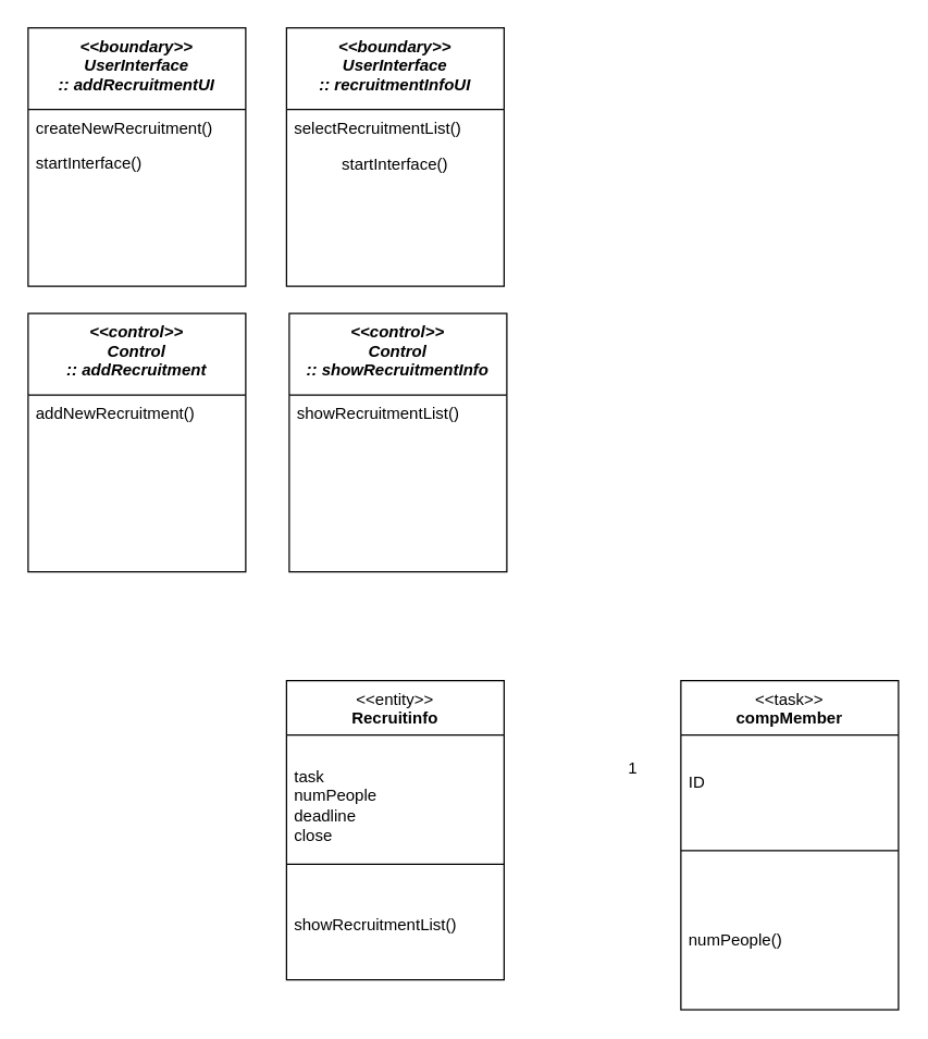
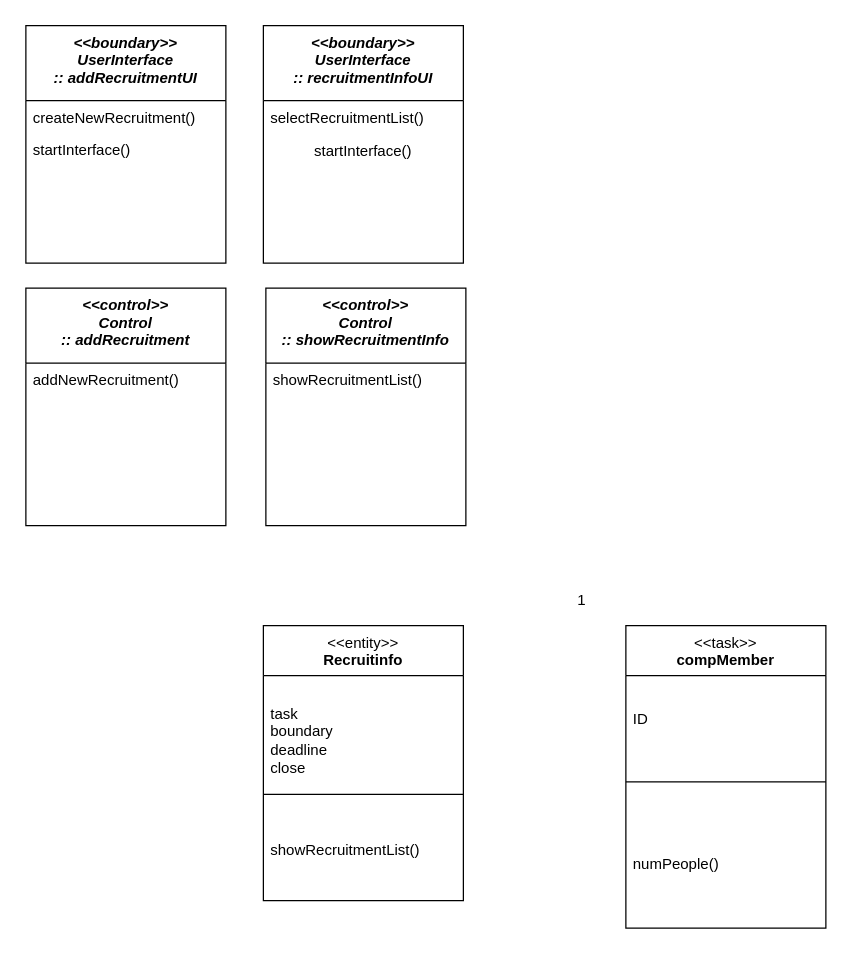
- <mxCell id="20" value="1" style="text;html=1;strokeColor=none;fillColor=none;align=center;verticalAlign=middle;whiteSpace=wrap;rounded=0;" parent="1" vertex="1"><mxGeometry x="450" y="550" width="30" height="30" as="geometry" /></mxCell>
+ <mxCell id="20" value="1" style="text;html=1;strokeColor=none;fillColor=none;align=center;verticalAlign=middle;whiteSpace=wrap;rounded=0;" parent="1" vertex="1"><mxGeometry x="450" y="465" width="30" height="30" as="geometry" /></mxCell>
- <mxCell id="13" value="&lt;br&gt;task&lt;br&gt;numPeople&lt;br&gt;deadline&lt;br&gt;close" style="text;html=1;strokeColor=none;fillColor=none;align=left;verticalAlign=middle;spacingLeft=4;spacingRight=4;overflow=hidden;rotatable=0;points=[[0,0.5],[1,0.5]];portConstraint=eastwest;whiteSpace=wrap;" parent="12" vertex="1"><mxGeometry y="40" width="160" height="90" as="geometry" /></mxCell>
+ <mxCell id="13" value="&lt;br&gt;task&lt;br&gt;boundary&lt;br&gt;deadline&lt;br&gt;close" style="text;html=1;strokeColor=none;fillColor=none;align=left;verticalAlign=middle;spacingLeft=4;spacingRight=4;overflow=hidden;rotatable=0;points=[[0,0.5],[1,0.5]];portConstraint=eastwest;whiteSpace=wrap;" parent="12" vertex="1"><mxGeometry y="40" width="160" height="90" as="geometry" /></mxCell>
